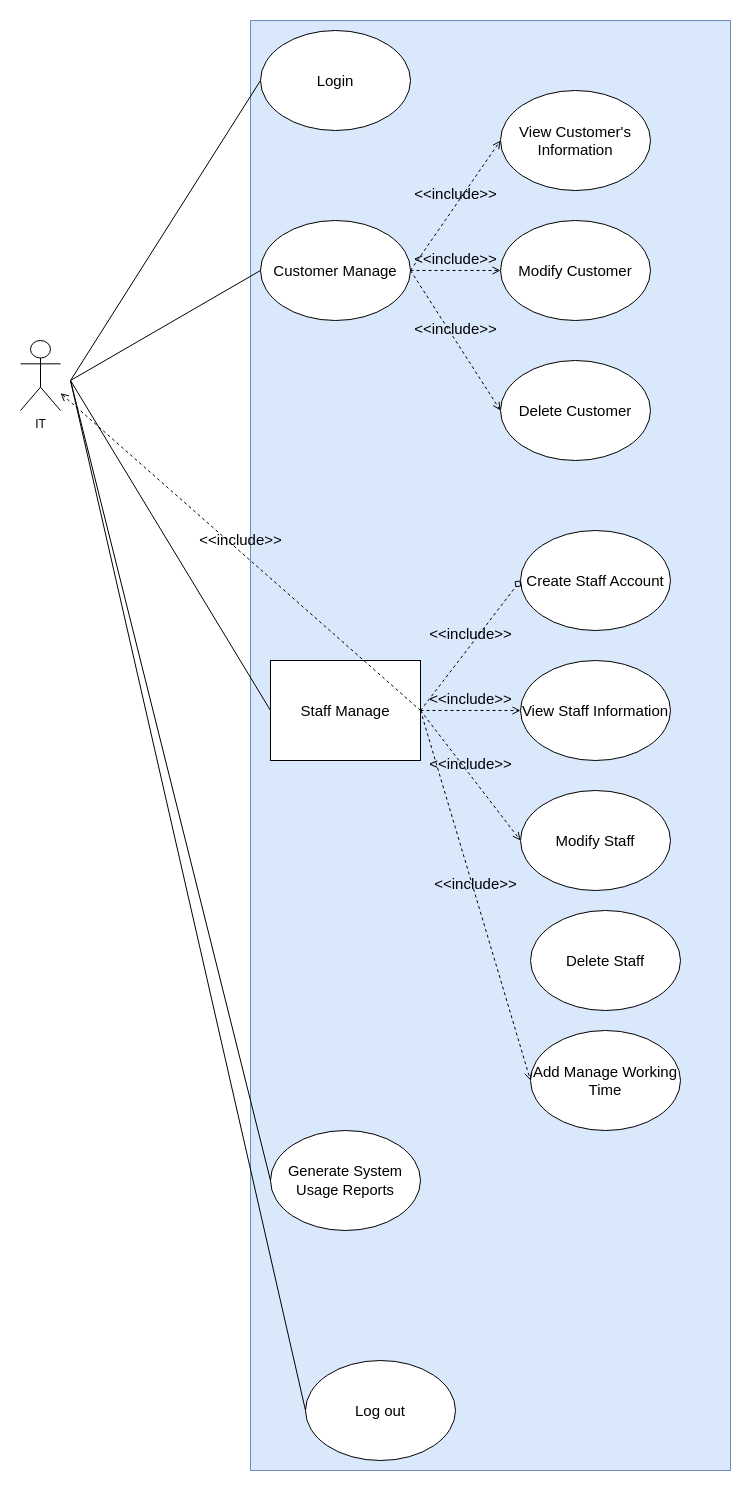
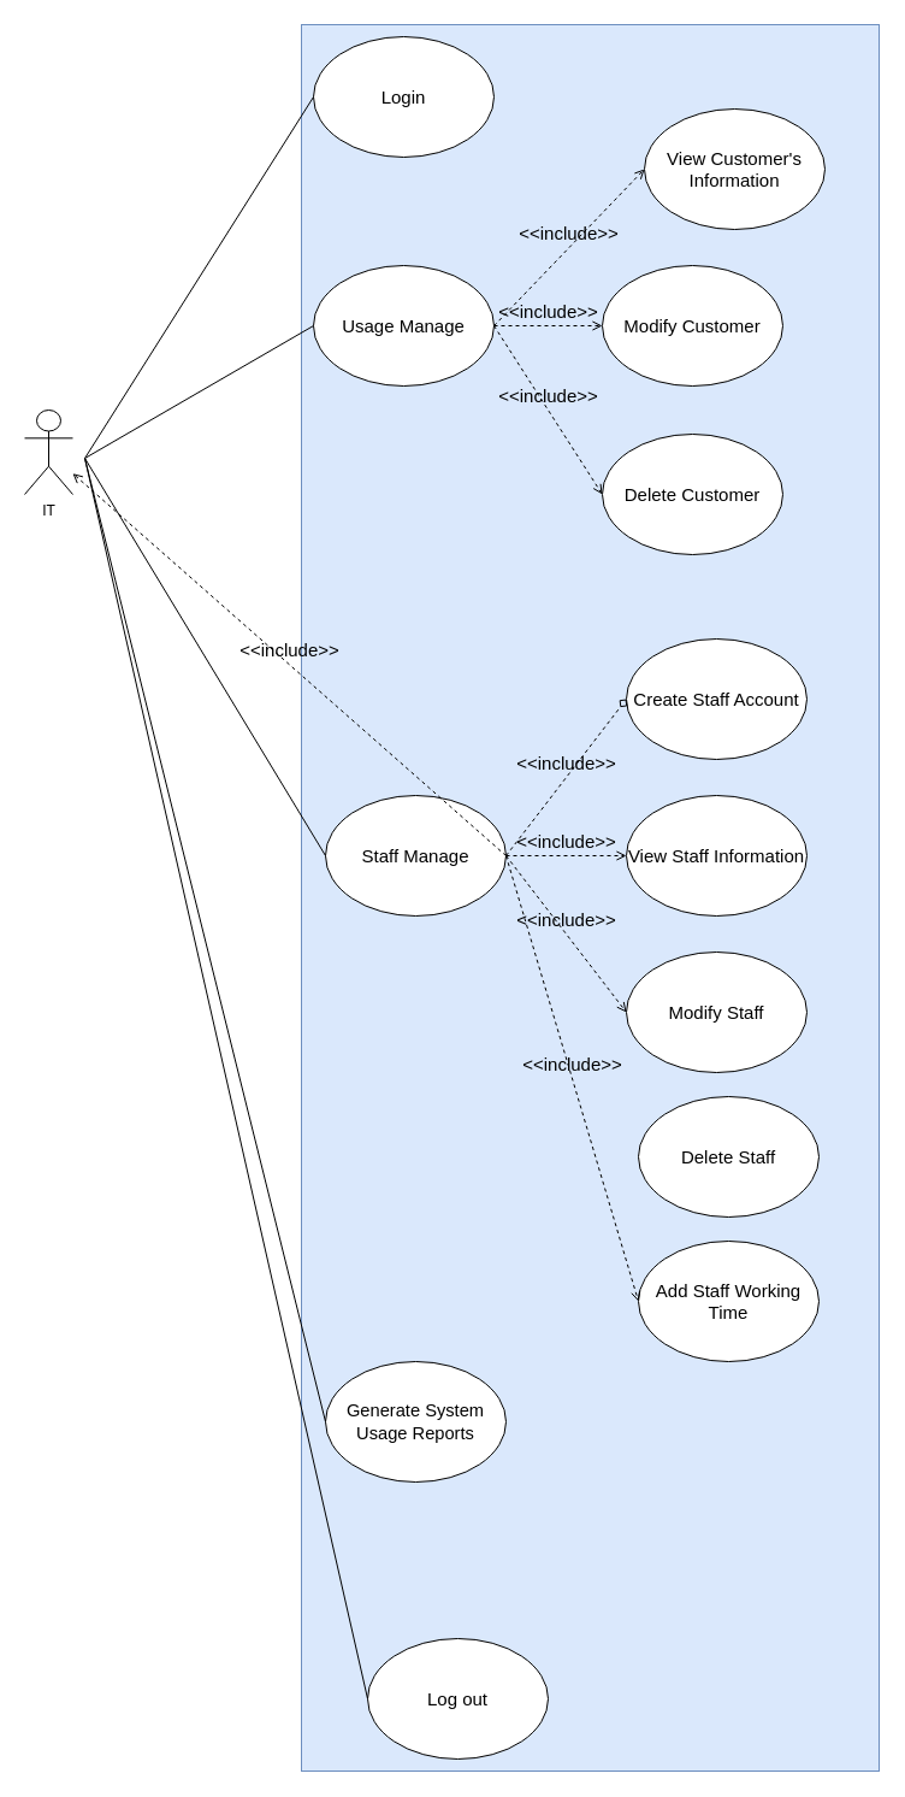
- <mxCell id="6" value="View Customer's Information" style="ellipse;whiteSpace=wrap;html=1;fontSize=15;" vertex="1" parent="1"><mxGeometry x="500" y="90" width="150" height="100" as="geometry" /></mxCell>
+ <mxCell id="6" value="View Customer's Information" style="ellipse;whiteSpace=wrap;html=1;fontSize=15;" vertex="1" parent="1"><mxGeometry x="535" y="90" width="150" height="100" as="geometry" /></mxCell>
- <mxCell id="5" value="Customer Manage" style="ellipse;whiteSpace=wrap;html=1;fontSize=15;" vertex="1" parent="1"><mxGeometry x="260" y="220" width="150" height="100" as="geometry" /></mxCell>
+ <mxCell id="5" value="Usage Manage" style="ellipse;whiteSpace=wrap;html=1;fontSize=15;" vertex="1" parent="1"><mxGeometry x="260" y="220" width="150" height="100" as="geometry" /></mxCell>
- <mxCell id="8" value="Staff Manage" style="whiteSpace=wrap;html=1;fontSize=15;rounded=0;" vertex="1" parent="1"><mxGeometry x="270" y="660" width="150" height="100" as="geometry" /></mxCell>
+ <mxCell id="8" value="Staff Manage" style="ellipse;whiteSpace=wrap;html=1;fontSize=15;" vertex="1" parent="1"><mxGeometry x="270" y="660" width="150" height="100" as="geometry" /></mxCell>
- <mxCell id="15" value="Add Manage Working Time" style="ellipse;whiteSpace=wrap;html=1;fontSize=15;" vertex="1" parent="1"><mxGeometry x="530" y="1030" width="150" height="100" as="geometry" /></mxCell>
+ <mxCell id="15" value="Add Staff Working Time" style="ellipse;whiteSpace=wrap;html=1;fontSize=15;" vertex="1" parent="1"><mxGeometry x="530" y="1030" width="150" height="100" as="geometry" /></mxCell>
